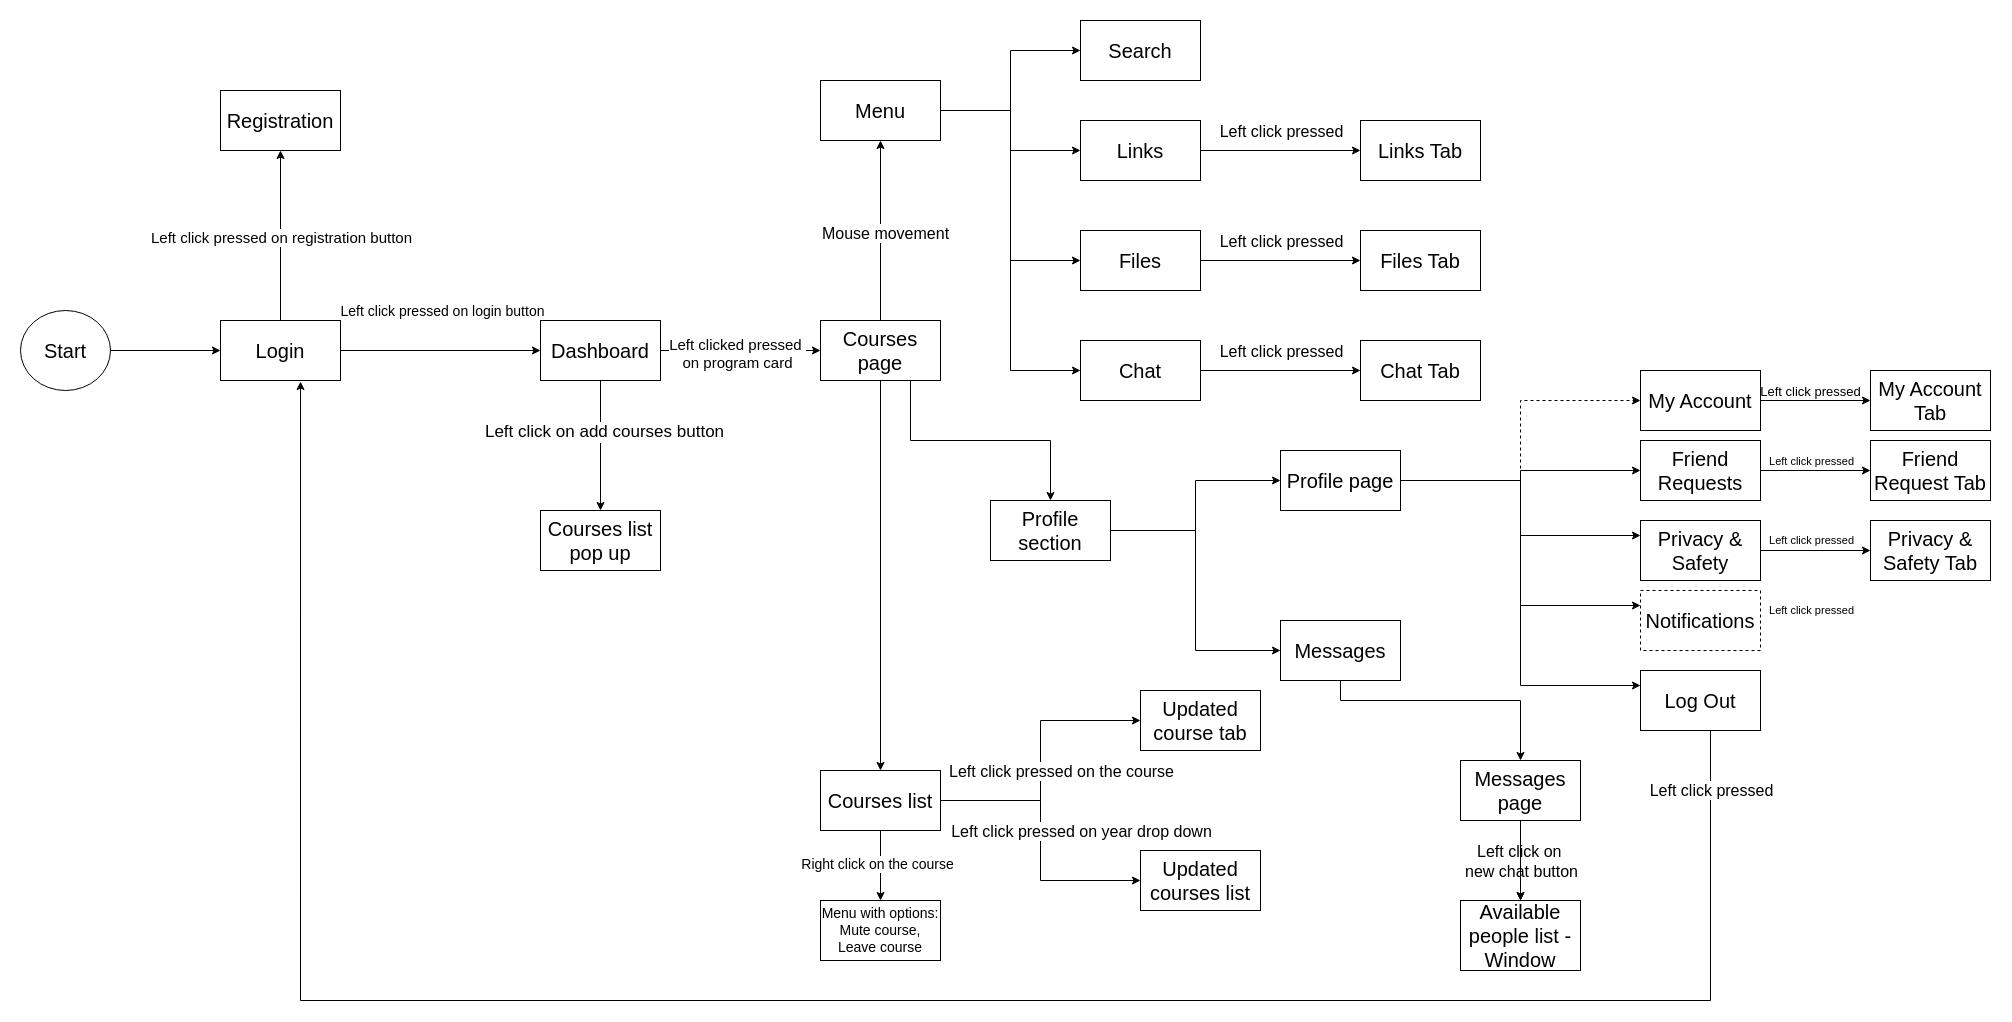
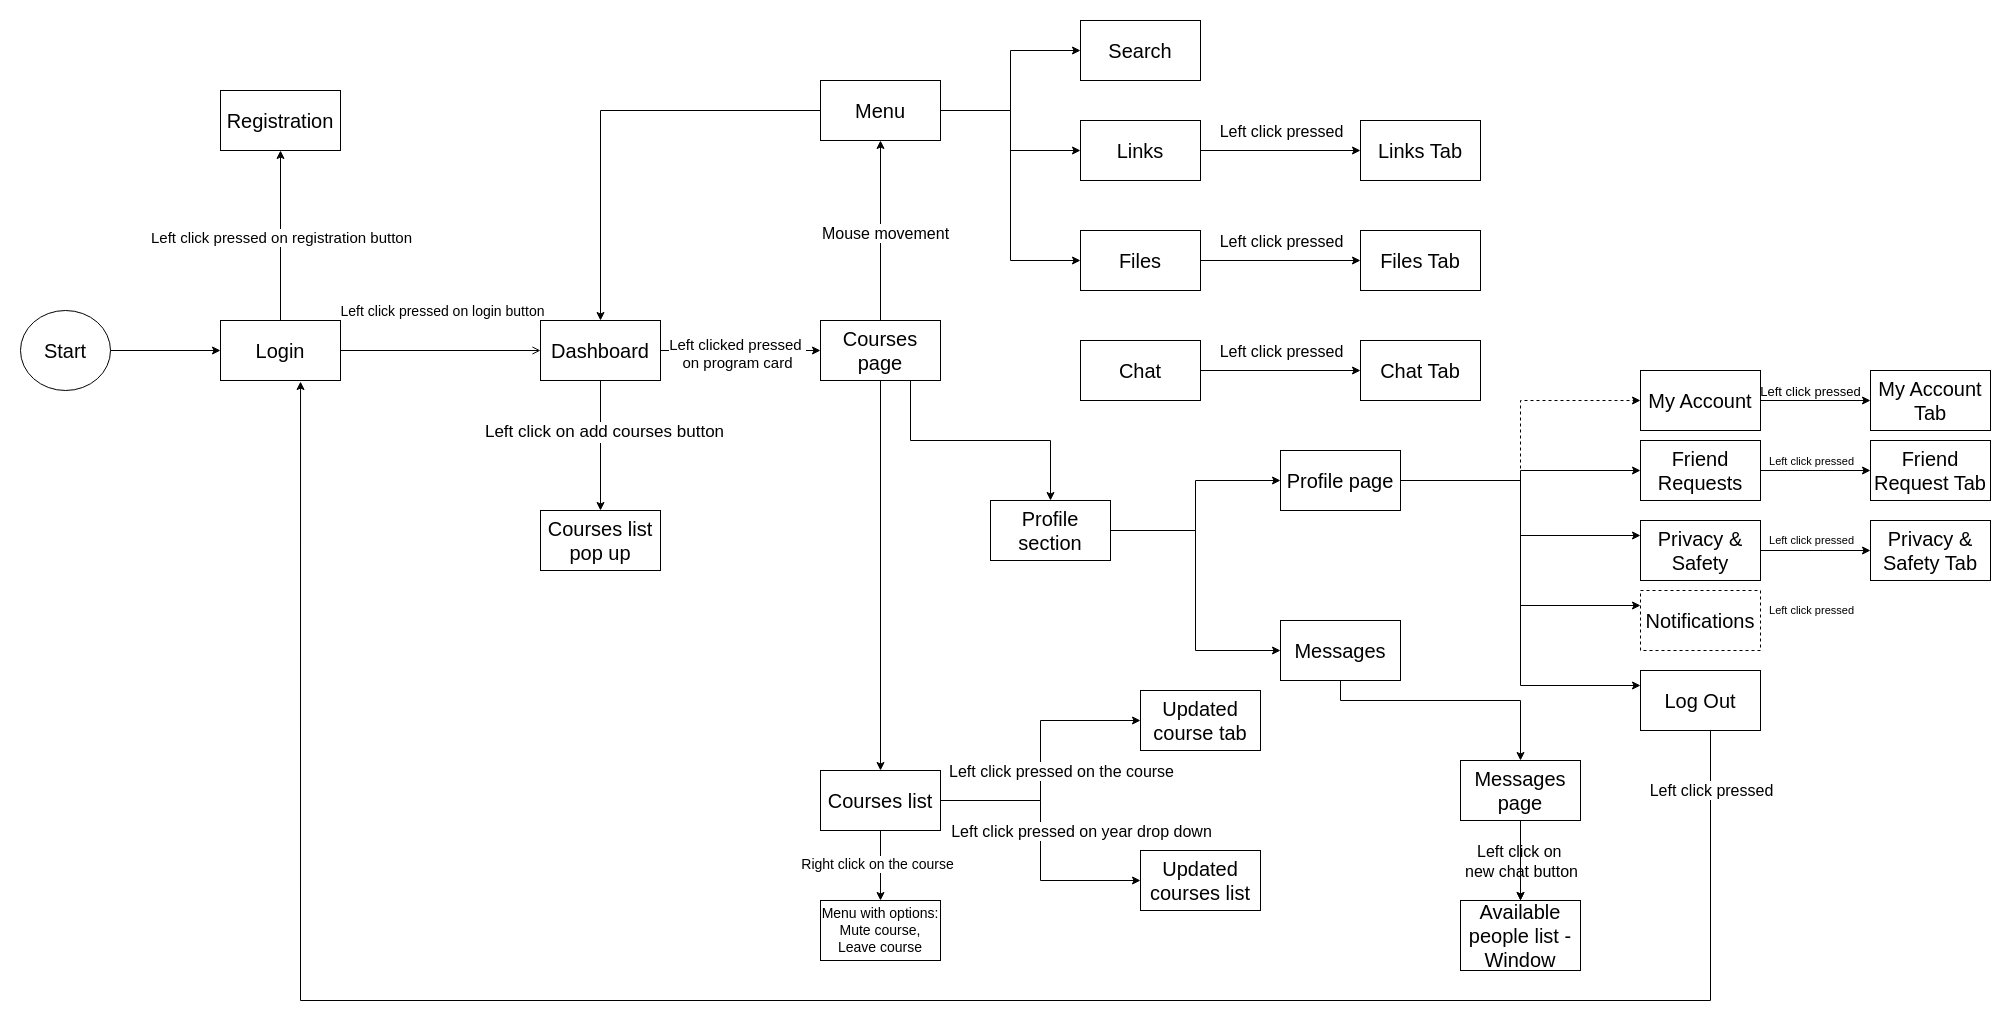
- <mxCell id="12" style="edgeStyle=orthogonalEdgeStyle;rounded=0;orthogonalLoop=1;jettySize=auto;html=1;entryX=0;entryY=0.5;entryDx=0;entryDy=0;" parent="1" source="16" target="34" edge="1"><mxGeometry relative="1" as="geometry" /></mxCell>
+ <mxCell id="12" style="edgeStyle=orthogonalEdgeStyle;rounded=0;orthogonalLoop=1;jettySize=auto;html=1;" parent="1" source="16" target="11" edge="1"><mxGeometry relative="1" as="geometry" /></mxCell>
- <mxCell id="9" value="" style="endArrow=classic;html=1;rounded=0;exitX=1;exitY=0.5;exitDx=0;exitDy=0;entryX=0;entryY=0.5;entryDx=0;entryDy=0;" parent="1" source="4" target="11" edge="1"><mxGeometry width="50" height="50" relative="1" as="geometry"><mxPoint x="640" y="440" as="sourcePoint" /><mxPoint x="510" y="350" as="targetPoint" /></mxGeometry></mxCell>
+ <mxCell id="9" value="" style="endArrow=open;html=1;rounded=0;exitX=1;exitY=0.5;exitDx=0;exitDy=0;entryX=0;entryY=0.5;entryDx=0;entryDy=0;" parent="1" source="4" target="11" edge="1"><mxGeometry width="50" height="50" relative="1" as="geometry"><mxPoint x="640" y="440" as="sourcePoint" /><mxPoint x="510" y="350" as="targetPoint" /></mxGeometry></mxCell>
